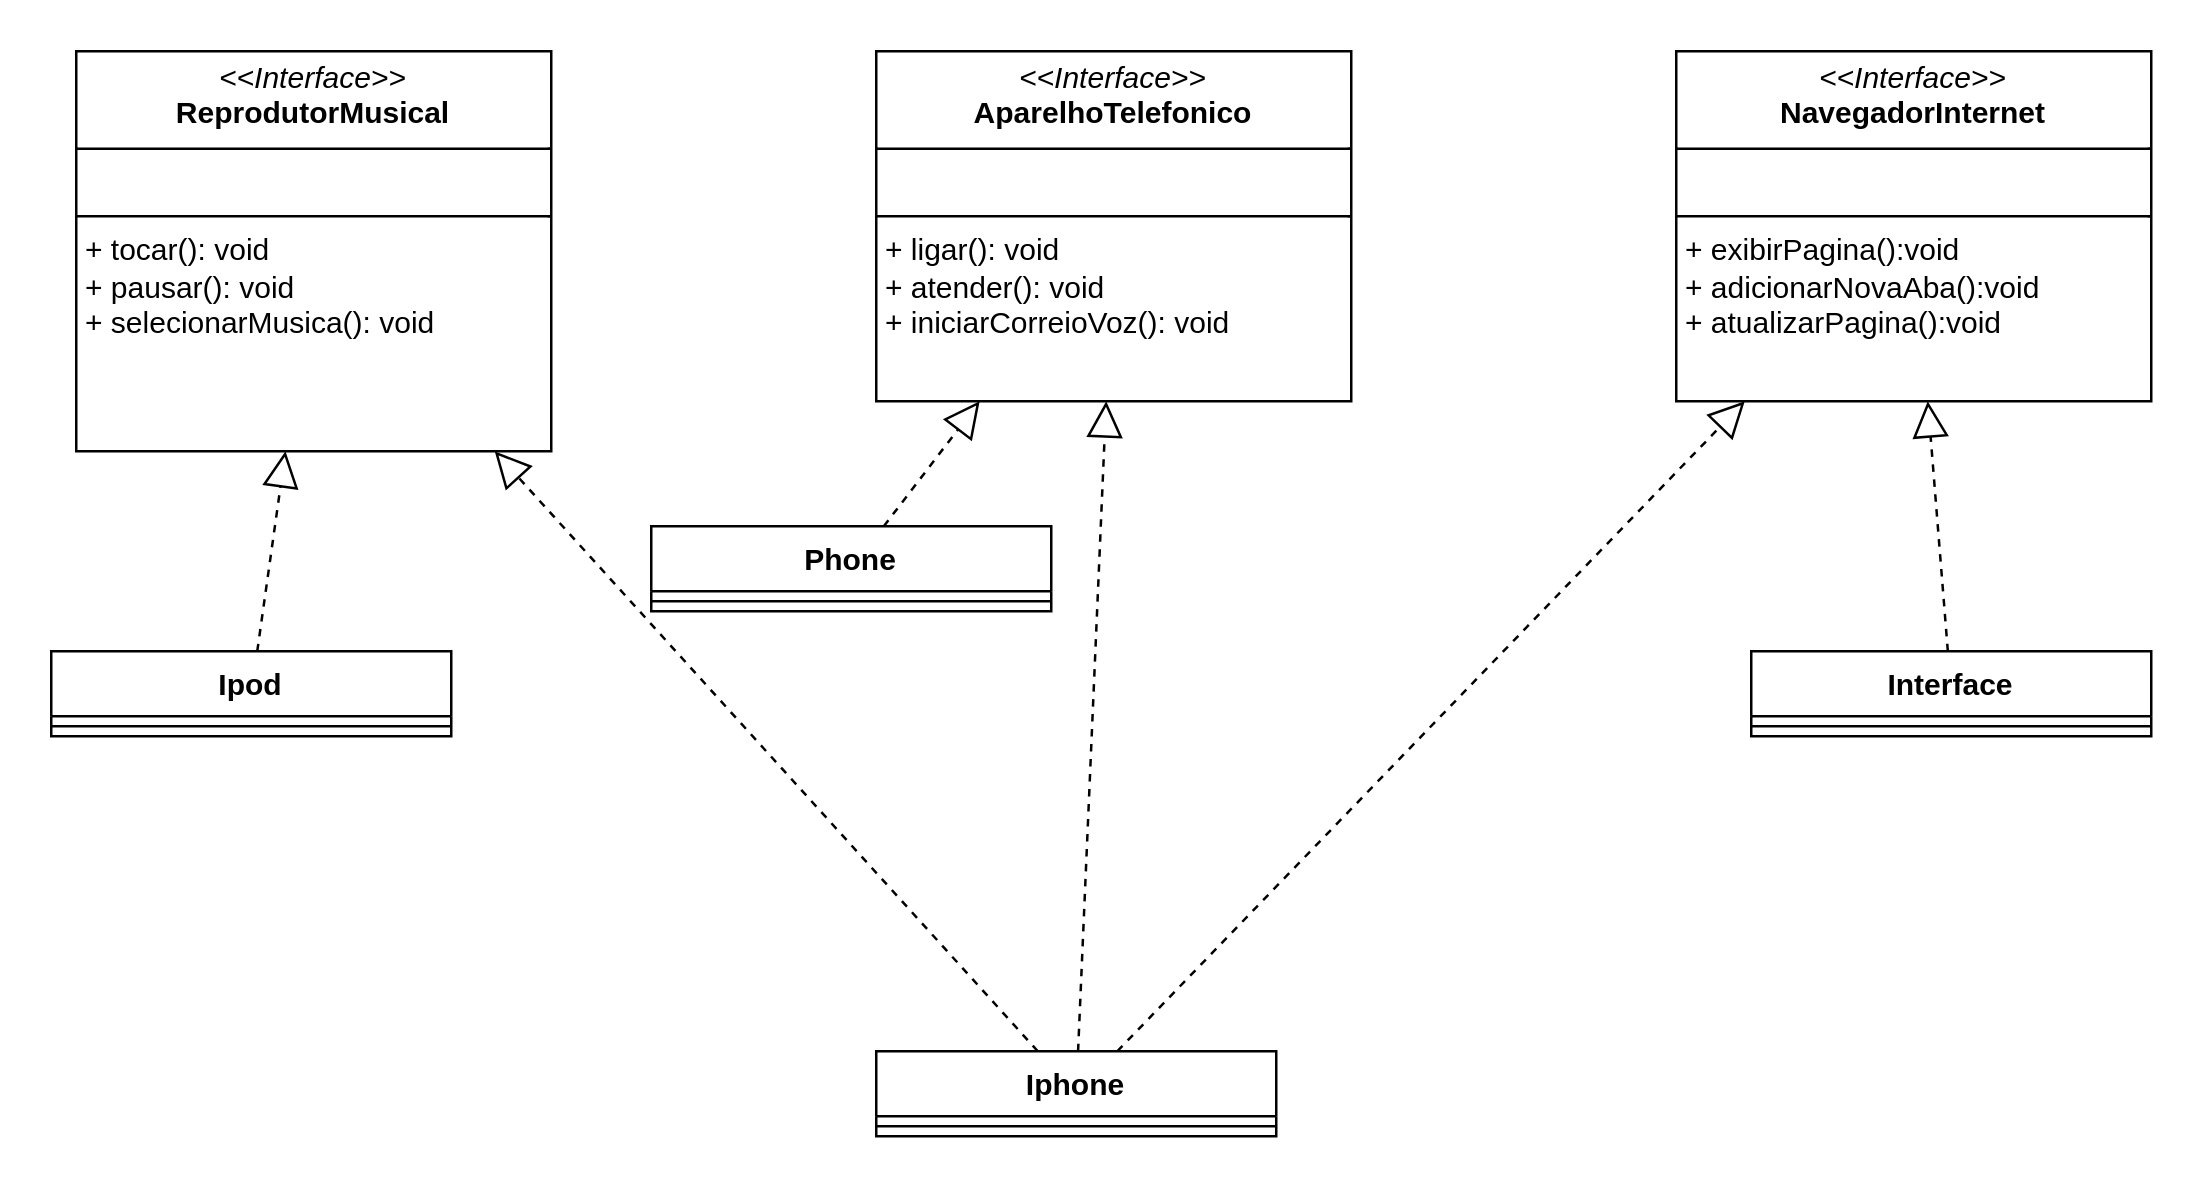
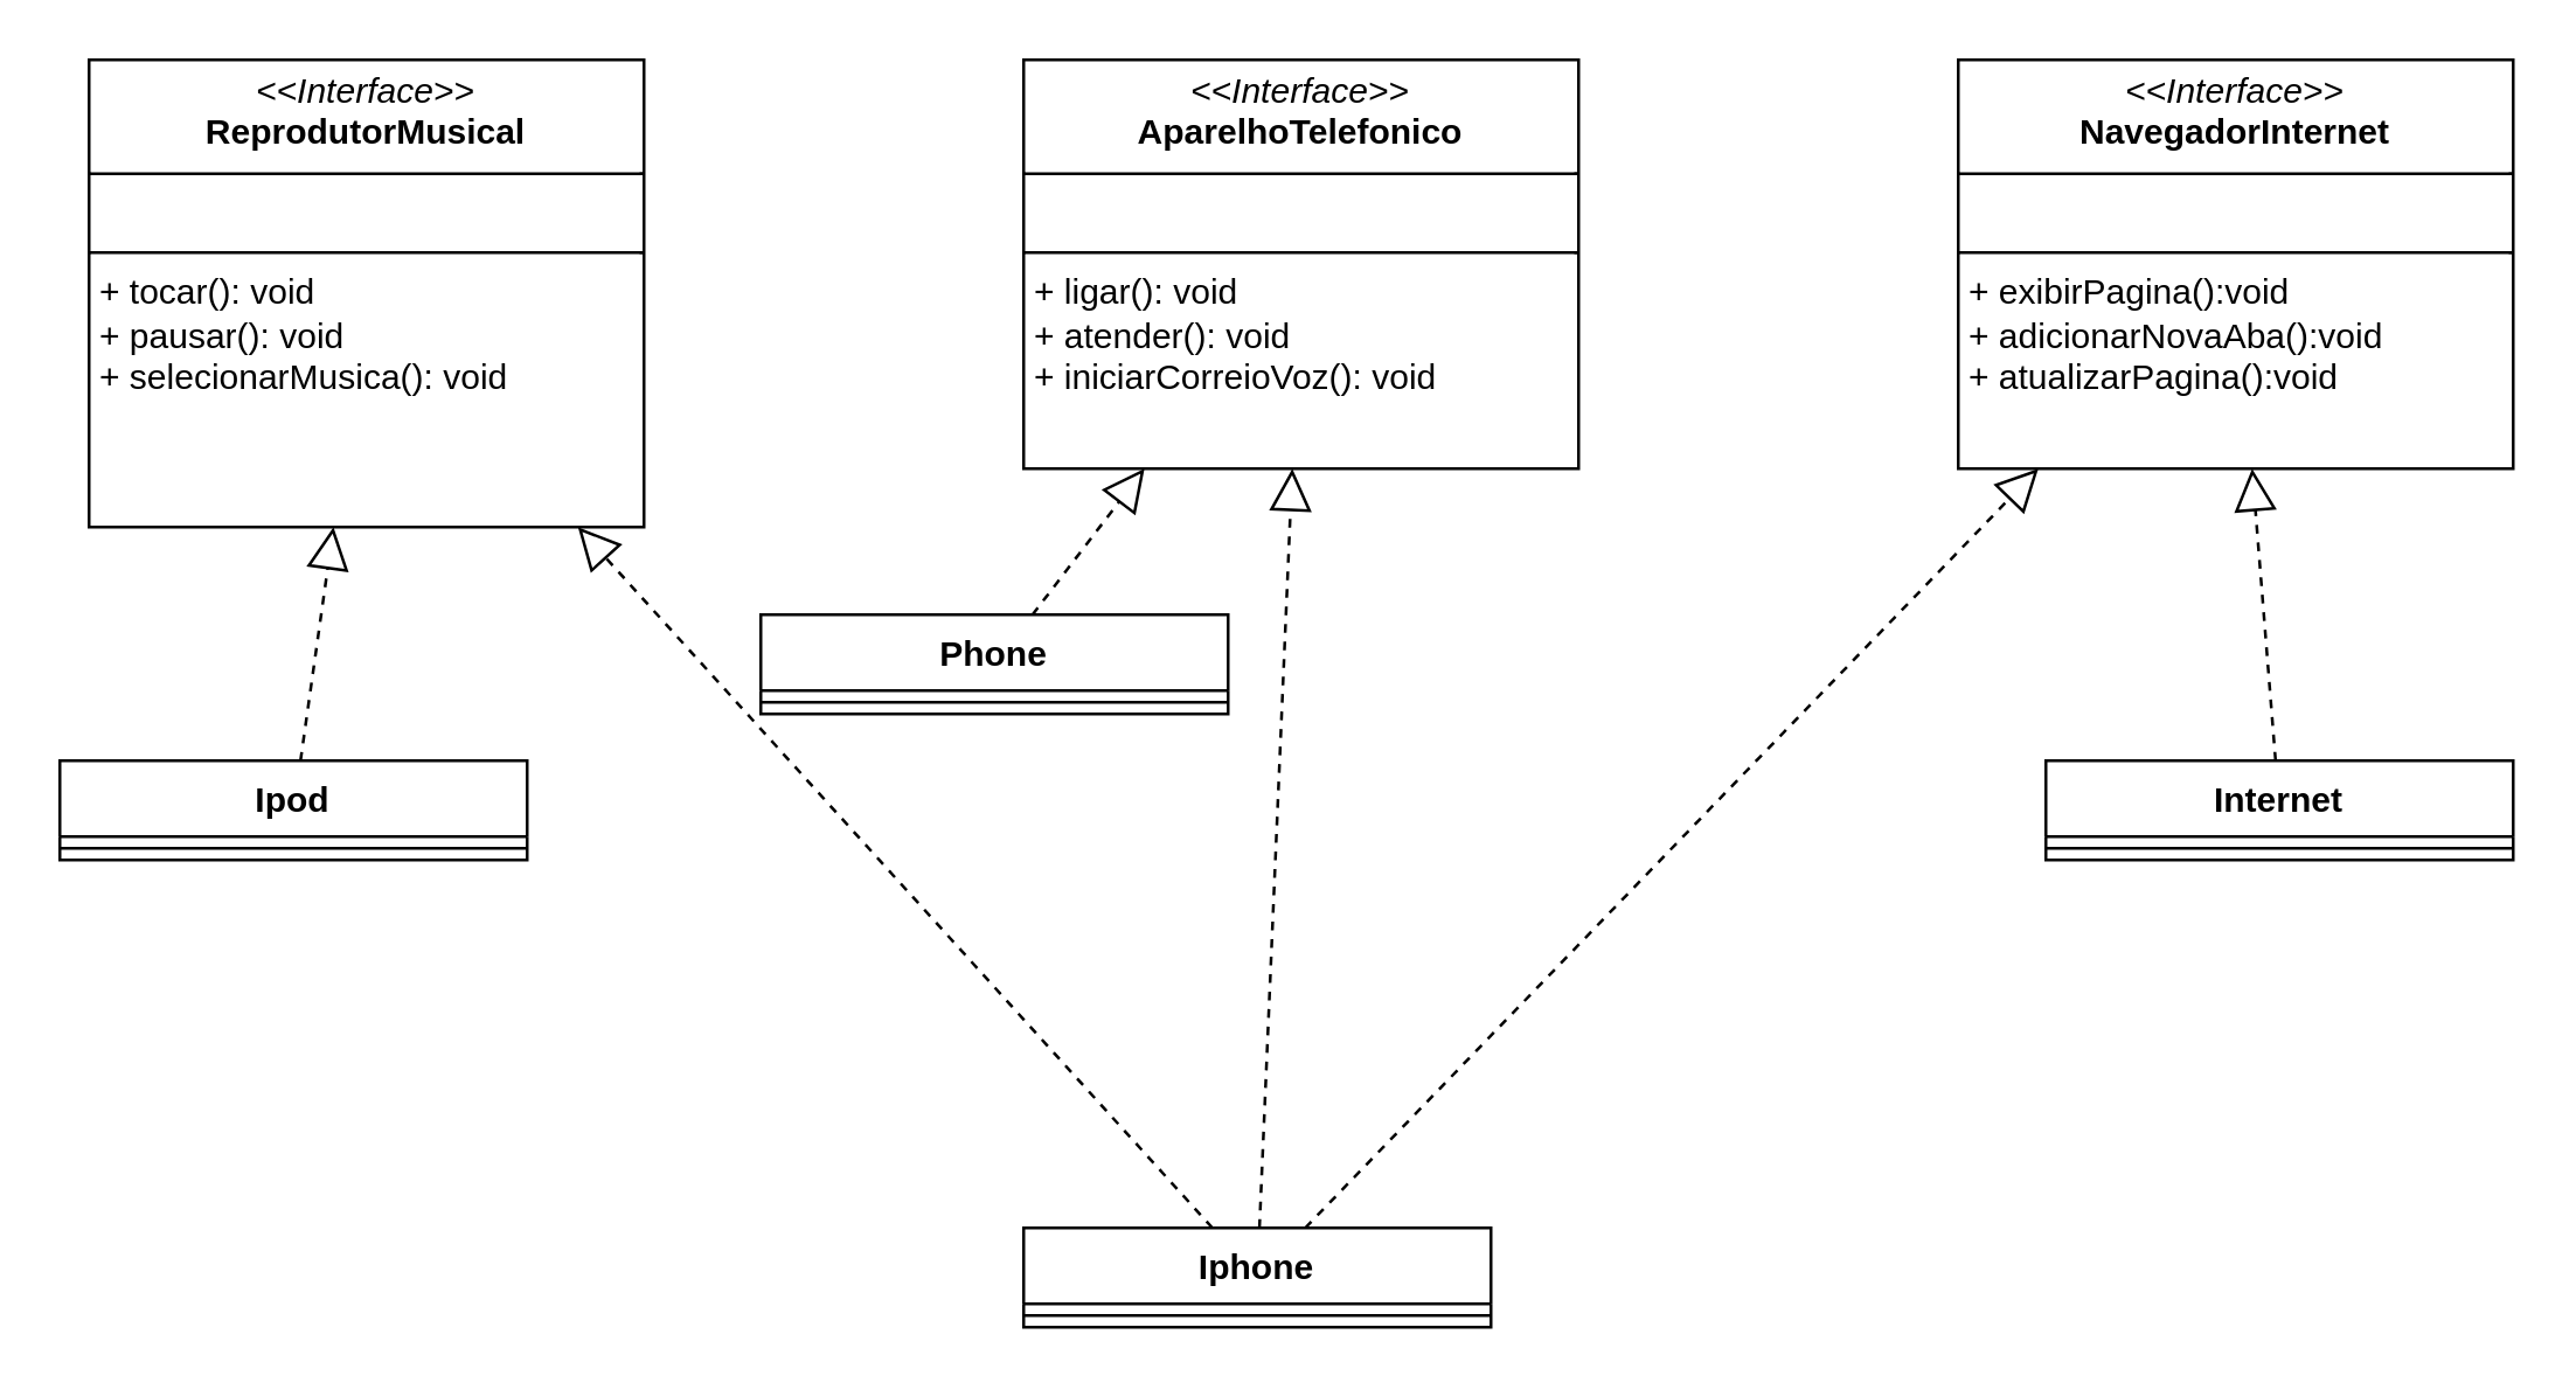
- <mxCell id="14" value="Interface" style="swimlane;fontStyle=1;align=center;verticalAlign=top;childLayout=stackLayout;horizontal=1;startSize=26;horizontalStack=0;resizeParent=1;resizeParentMax=0;resizeLast=0;collapsible=1;marginBottom=0;whiteSpace=wrap;html=1;" parent="1" vertex="1"><mxGeometry x="700" y="260" width="160" height="34" as="geometry" /></mxCell>
+ <mxCell id="14" value="Internet" style="swimlane;fontStyle=1;align=center;verticalAlign=top;childLayout=stackLayout;horizontal=1;startSize=26;horizontalStack=0;resizeParent=1;resizeParentMax=0;resizeLast=0;collapsible=1;marginBottom=0;whiteSpace=wrap;html=1;" parent="1" vertex="1"><mxGeometry x="700" y="260" width="160" height="34" as="geometry" /></mxCell>
